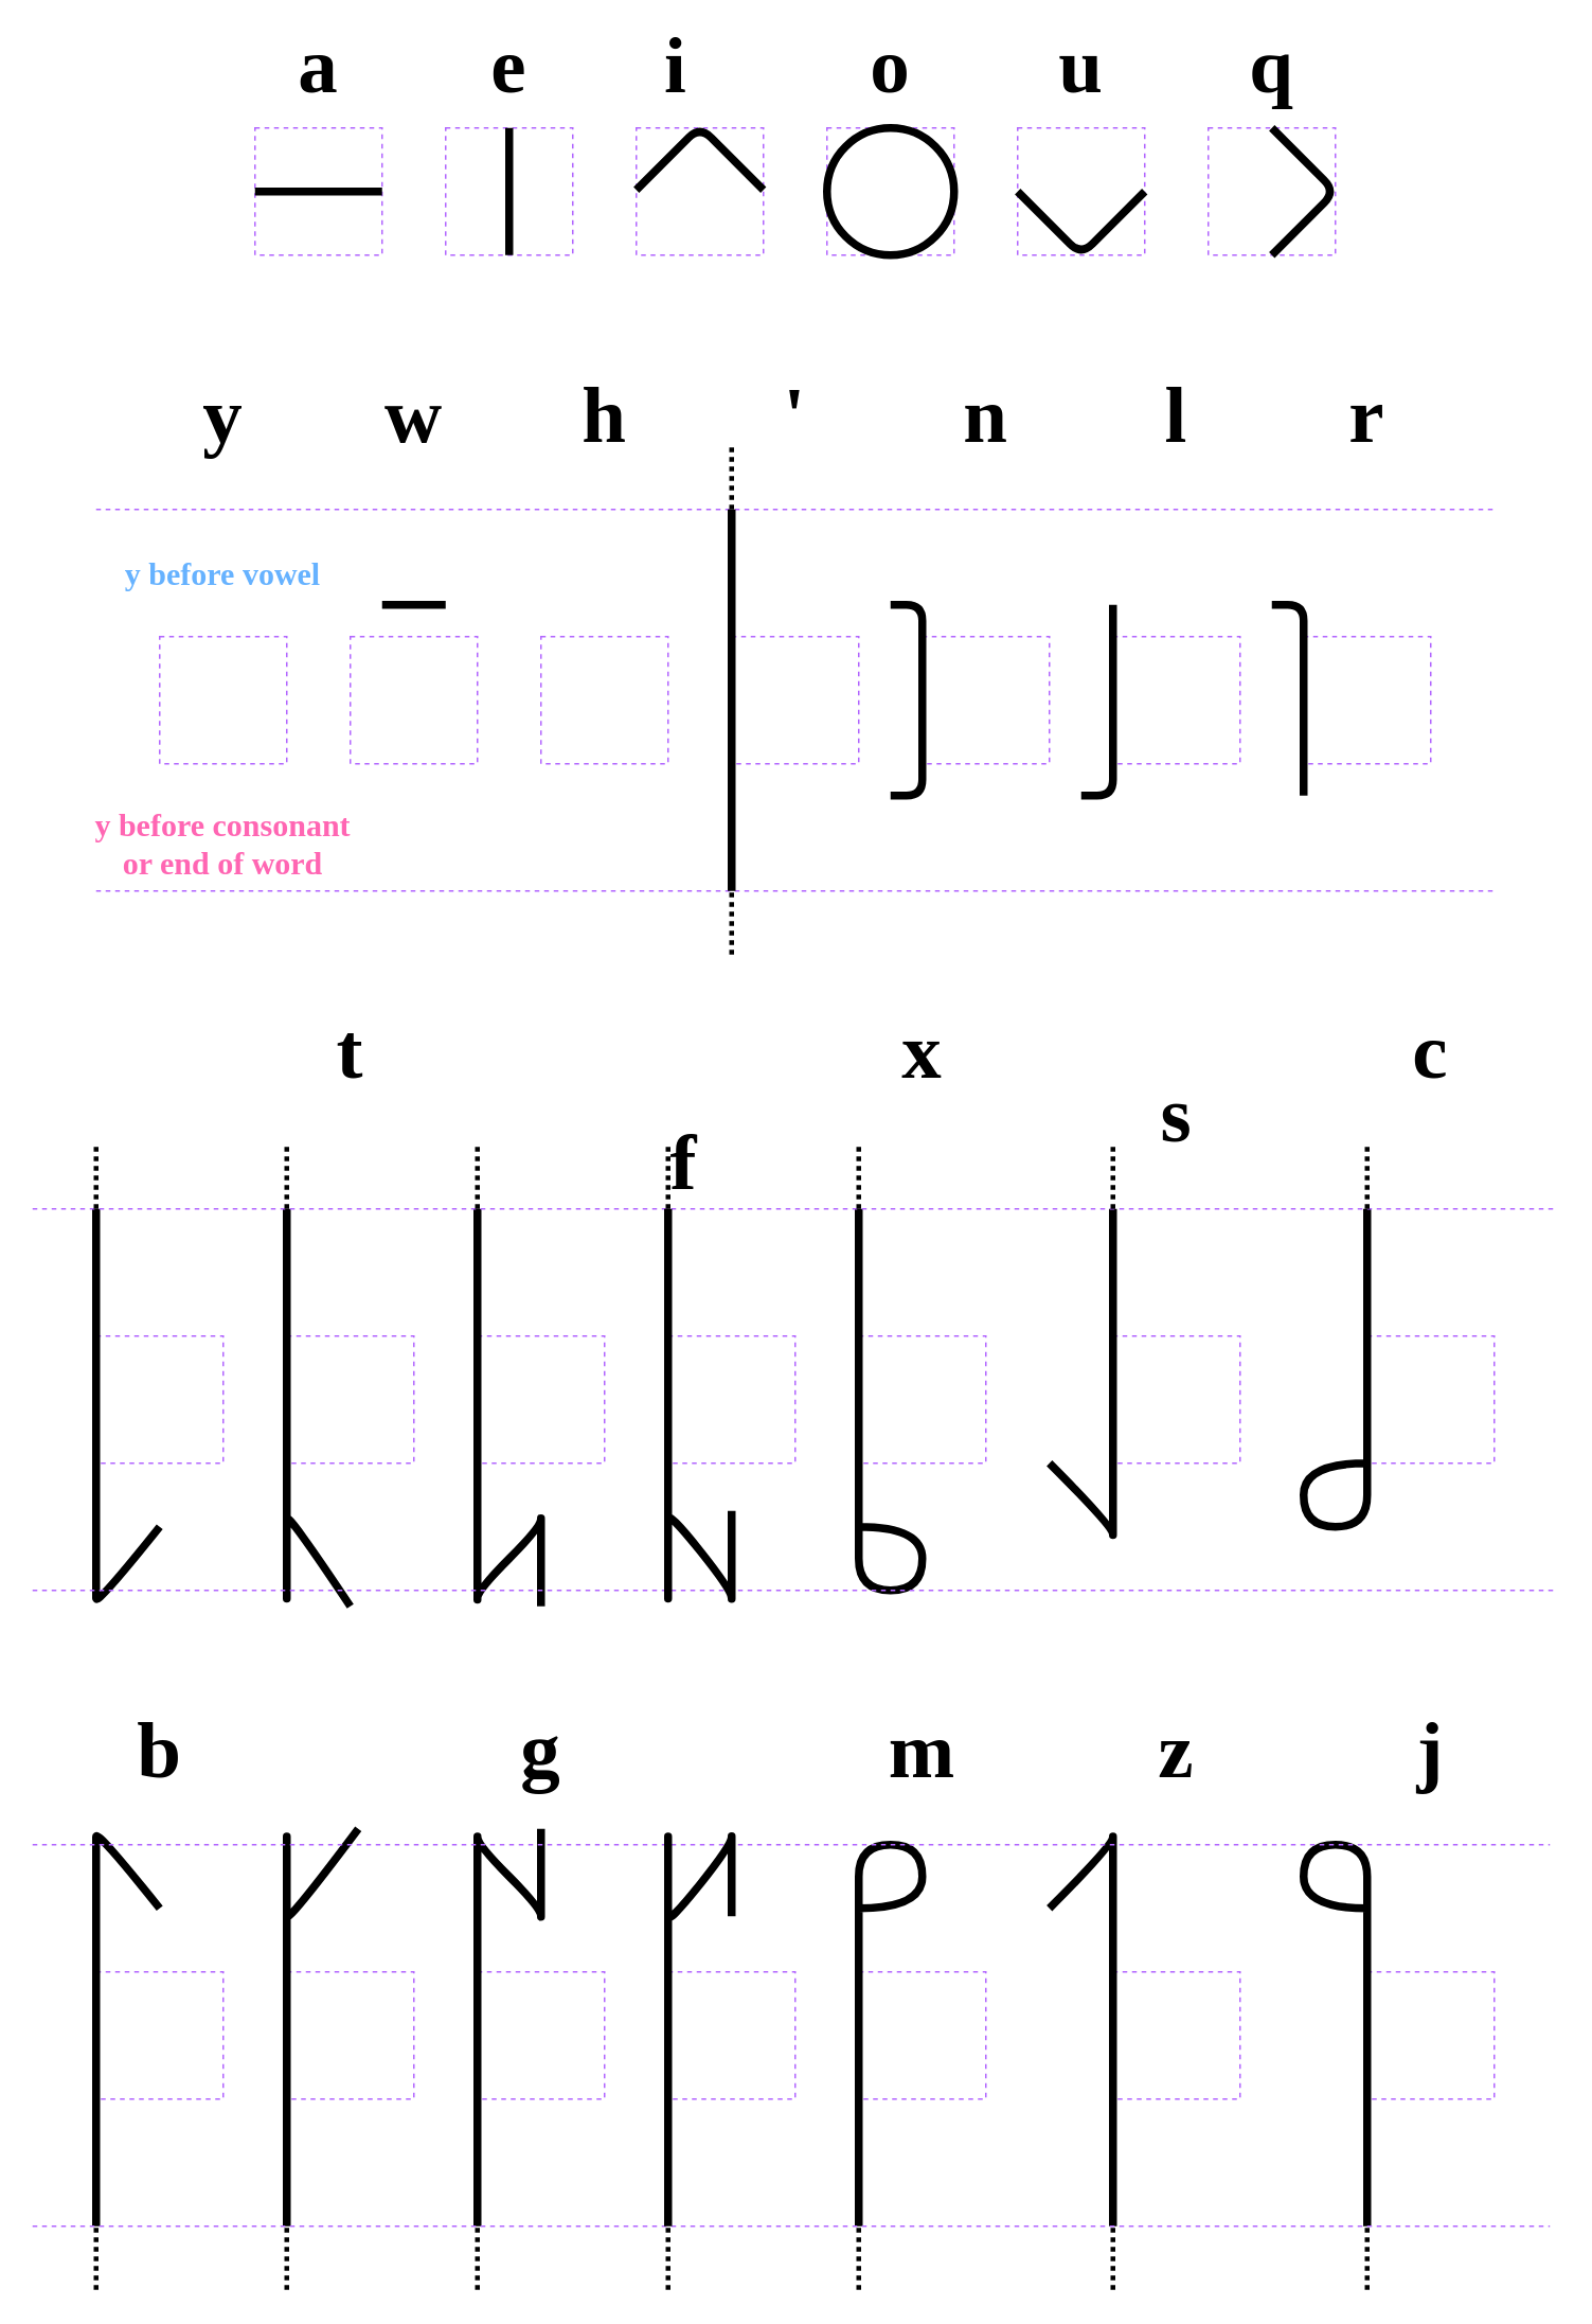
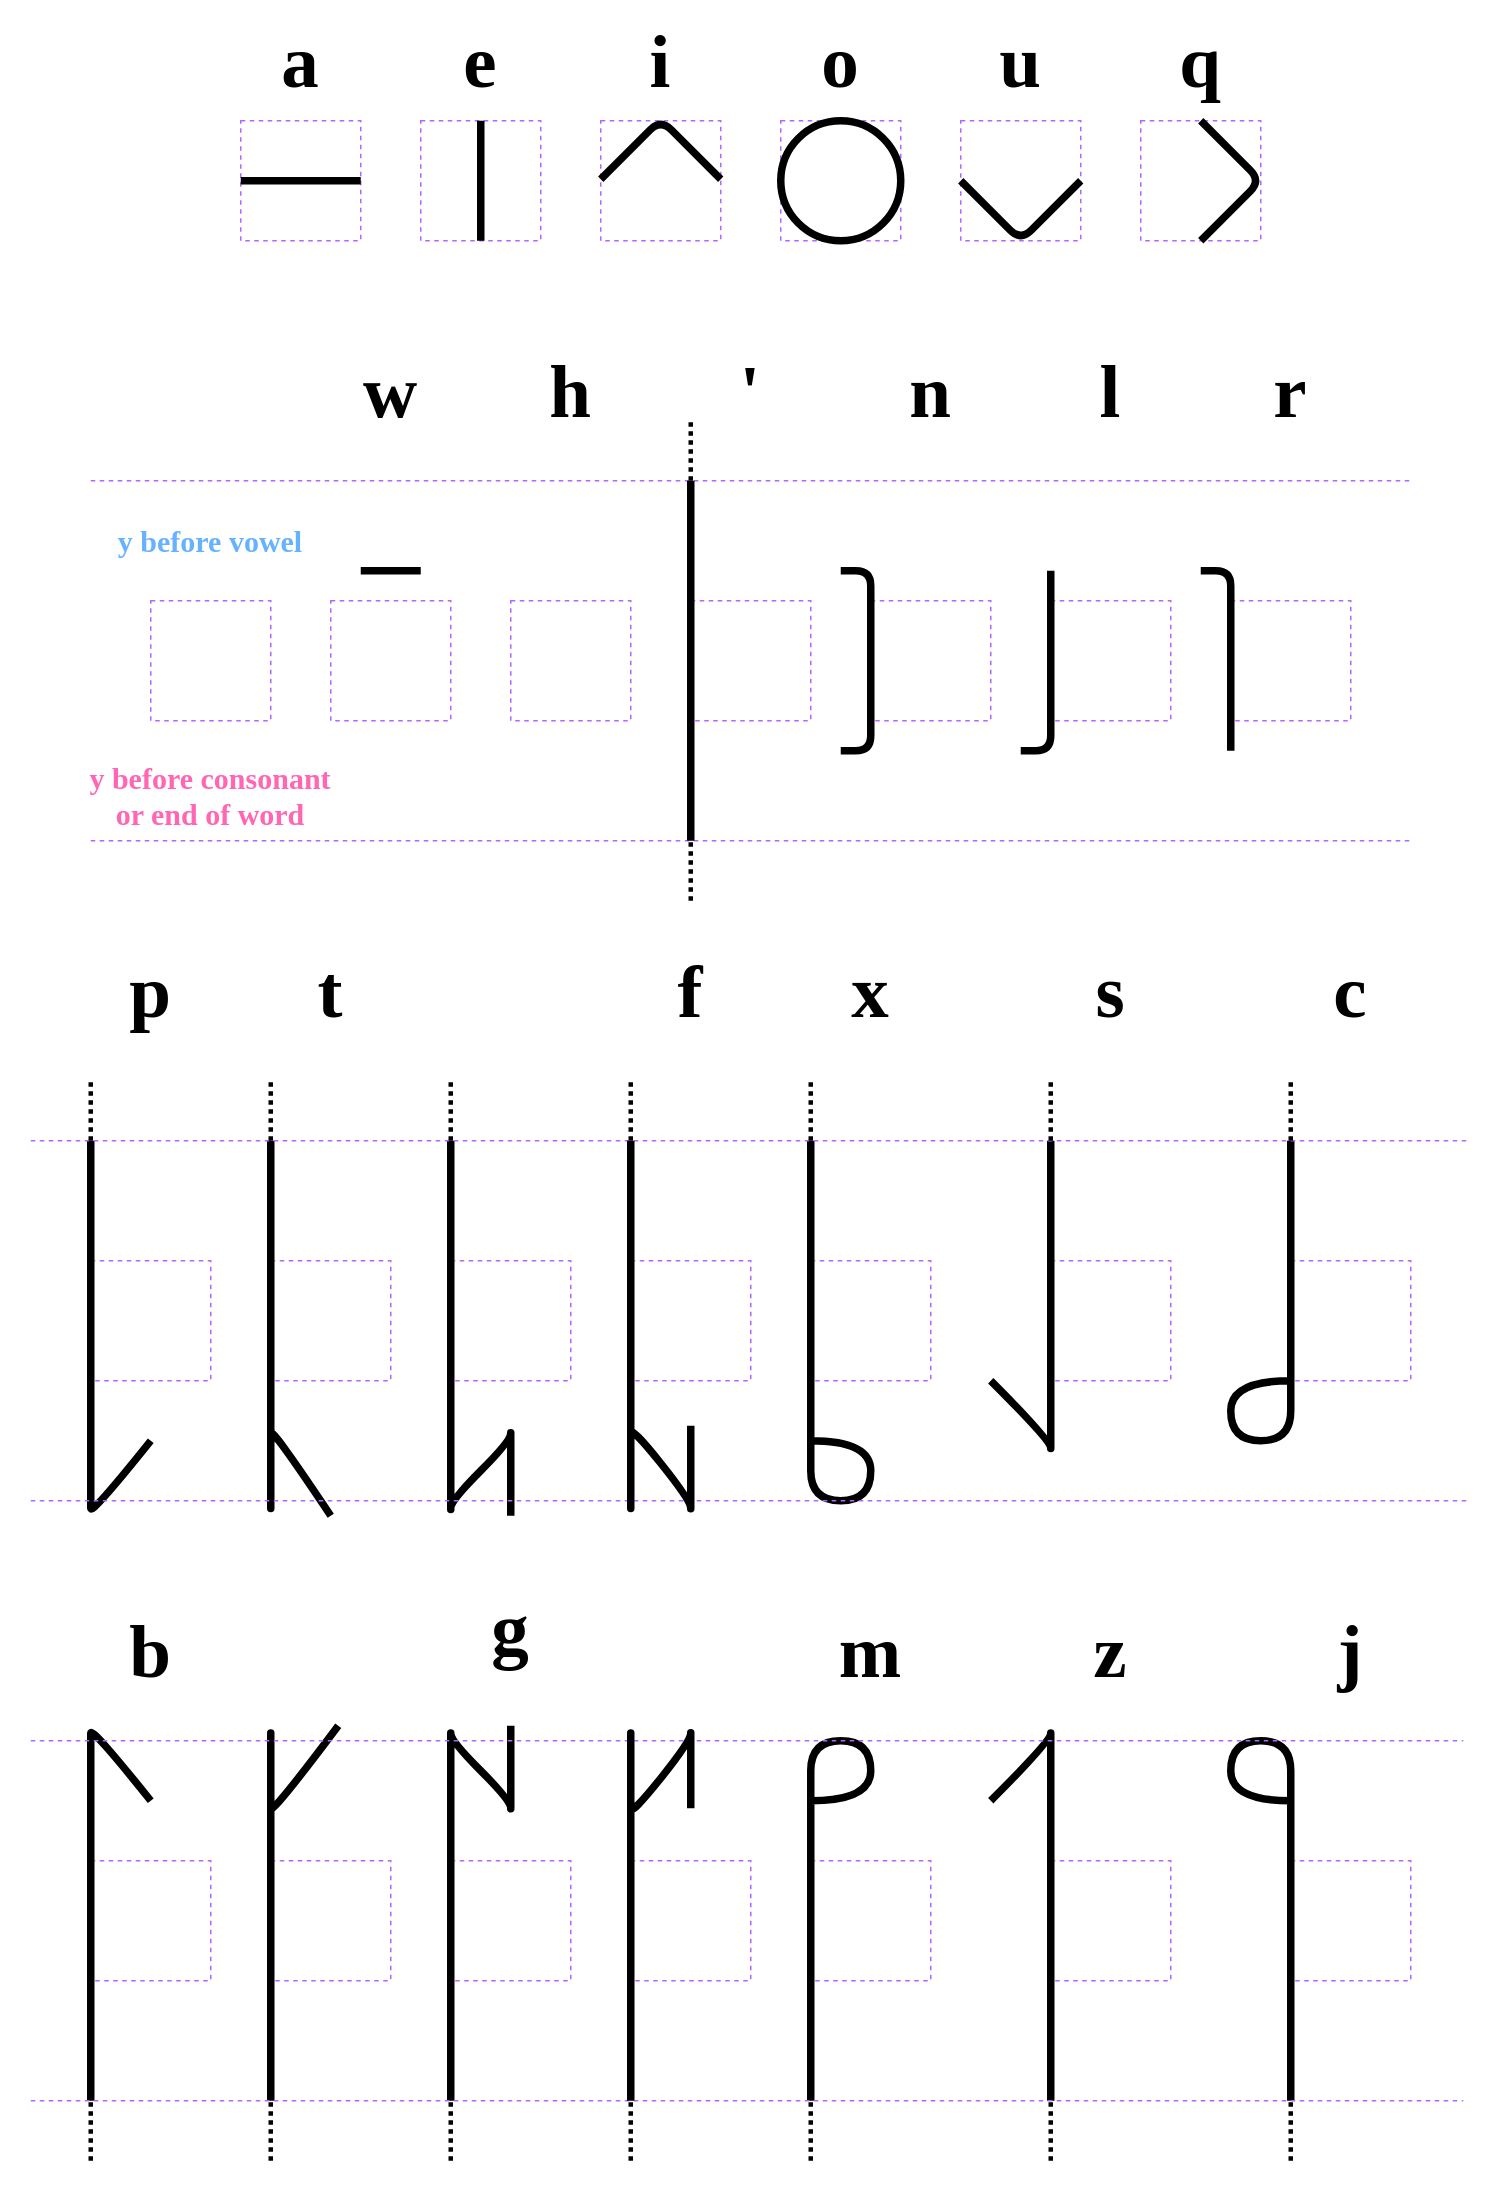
- <mxCell id="10" value="i" style="text;html=1;strokeColor=none;fillColor=none;align=center;verticalAlign=middle;whiteSpace=wrap;rounded=0;fontFamily=Rajdhani;fontStyle=1;fontSize=50;" parent="1" vertex="1"><mxGeometry x="405" y="20" width="40" height="40" as="geometry" /></mxCell>
+ <mxCell id="10" value="i" style="text;html=1;strokeColor=none;fillColor=none;align=center;verticalAlign=middle;whiteSpace=wrap;rounded=0;fontFamily=Rajdhani;fontStyle=1;fontSize=50;" parent="1" vertex="1"><mxGeometry x="420" y="20" width="40" height="40" as="geometry" /></mxCell>
- <mxCell id="16" value="y" style="text;html=1;strokeColor=none;fillColor=none;align=center;verticalAlign=middle;whiteSpace=wrap;rounded=0;fontFamily=Rajdhani;fontStyle=1;fontSize=50;" parent="1" vertex="1"><mxGeometry x="120" y="240" width="40" height="40" as="geometry" /></mxCell>
+ <mxCell id="46" value="p" style="text;html=1;strokeColor=none;fillColor=none;align=center;verticalAlign=middle;whiteSpace=wrap;rounded=0;fontFamily=Rajdhani;fontStyle=1;fontSize=50;" parent="1" vertex="1"><mxGeometry x="80" y="640" width="40" height="40" as="geometry" /></mxCell>
- <mxCell id="42" value="s" style="text;html=1;strokeColor=none;fillColor=none;align=center;verticalAlign=middle;whiteSpace=wrap;rounded=0;fontFamily=Rajdhani;fontStyle=1;fontSize=50;" parent="1" vertex="1"><mxGeometry x="720" y="680" width="40" height="40" as="geometry" /></mxCell>
+ <mxCell id="42" value="s" style="text;html=1;strokeColor=none;fillColor=none;align=center;verticalAlign=middle;whiteSpace=wrap;rounded=0;fontFamily=Rajdhani;fontStyle=1;fontSize=50;" parent="1" vertex="1"><mxGeometry x="720" y="640" width="40" height="40" as="geometry" /></mxCell>
- <mxCell id="44" value="f" style="text;html=1;strokeColor=none;fillColor=none;align=center;verticalAlign=middle;whiteSpace=wrap;rounded=0;fontFamily=Rajdhani;fontStyle=1;fontSize=50;" parent="1" vertex="1"><mxGeometry x="410" y="710" width="40" height="40" as="geometry" /></mxCell>
+ <mxCell id="44" value="f" style="text;html=1;strokeColor=none;fillColor=none;align=center;verticalAlign=middle;whiteSpace=wrap;rounded=0;fontFamily=Rajdhani;fontStyle=1;fontSize=50;" parent="1" vertex="1"><mxGeometry x="440" y="640" width="40" height="40" as="geometry" /></mxCell>
- <mxCell id="64" value="g" style="text;html=1;strokeColor=none;fillColor=none;align=center;verticalAlign=middle;whiteSpace=wrap;rounded=0;fontFamily=Rajdhani;fontStyle=1;fontSize=50;" parent="1" vertex="1"><mxGeometry x="320" y="1080" width="40" height="40" as="geometry" /></mxCell>
+ <mxCell id="64" value="g" style="text;html=1;strokeColor=none;fillColor=none;align=center;verticalAlign=middle;whiteSpace=wrap;rounded=0;fontFamily=Rajdhani;fontStyle=1;fontSize=50;" parent="1" vertex="1"><mxGeometry x="320" y="1065" width="40" height="40" as="geometry" /></mxCell>
